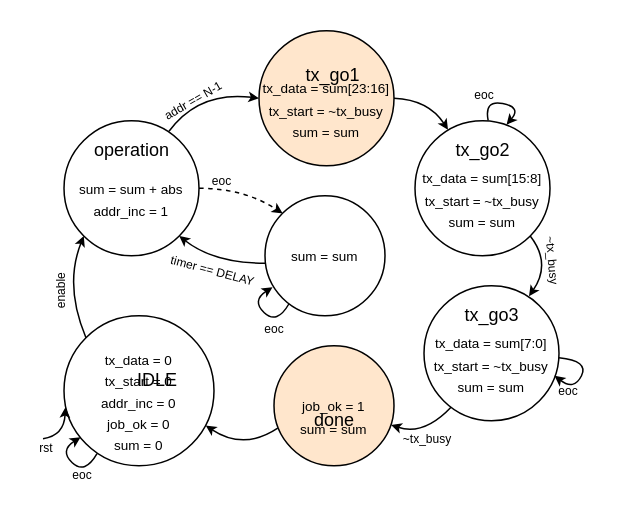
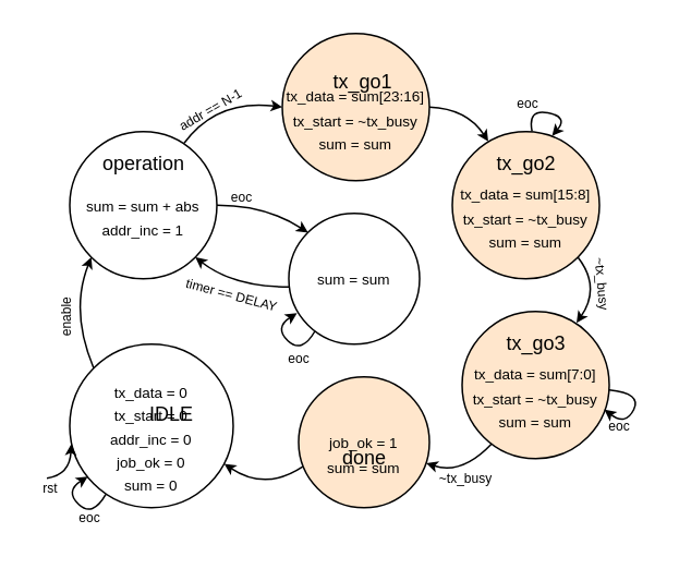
- <mxCell id="16" value="&lt;font style=&quot;font-size: 9px;&quot;&gt;&lt;br&gt;tx_data = sum[15:8]&lt;br&gt;tx_start = ~tx_busy&lt;br&gt;sum = sum&lt;br&gt;&lt;/font&gt;" style="ellipse;whiteSpace=wrap;html=1;aspect=fixed;" parent="1" vertex="1"><mxGeometry x="276" y="80" width="90" height="90" as="geometry" /></mxCell>
+ <mxCell id="16" value="&lt;font style=&quot;font-size: 9px;&quot;&gt;&lt;br&gt;tx_data = sum[15:8]&lt;br&gt;tx_start = ~tx_busy&lt;br&gt;sum = sum&lt;br&gt;&lt;/font&gt;" style="ellipse;whiteSpace=wrap;html=1;aspect=fixed;fillColor=#ffe6cc;" parent="1" vertex="1"><mxGeometry x="276" y="80" width="90" height="90" as="geometry" /></mxCell>
- <mxCell id="5" style="edgeStyle=none;curved=1;orthogonalLoop=1;jettySize=auto;html=1;exitX=1;exitY=0.5;exitDx=0;exitDy=0;entryX=0;entryY=0;entryDx=0;entryDy=0;fontSize=8;endSize=4;startSize=4;dashed=1;" parent="1" source="7" target="11" edge="1"><mxGeometry relative="1" as="geometry"><Array as="points"><mxPoint x="162" y="125" /></Array></mxGeometry></mxCell>
+ <mxCell id="5" style="edgeStyle=none;curved=1;orthogonalLoop=1;jettySize=auto;html=1;exitX=1;exitY=0.5;exitDx=0;exitDy=0;entryX=0;entryY=0;entryDx=0;entryDy=0;fontSize=8;endSize=4;startSize=4;" parent="1" source="7" target="11" edge="1"><mxGeometry relative="1" as="geometry"><Array as="points"><mxPoint x="162" y="125" /></Array></mxGeometry></mxCell>
- <mxCell id="19" value="&lt;font style=&quot;font-size: 9px;&quot;&gt;&lt;br&gt;tx_data = sum[7:0]&lt;br&gt;tx_start = ~tx_busy&lt;br&gt;sum = sum&lt;br&gt;&lt;/font&gt;" style="ellipse;whiteSpace=wrap;html=1;aspect=fixed;" parent="1" vertex="1"><mxGeometry x="282" y="190" width="90" height="90" as="geometry" /></mxCell>
+ <mxCell id="19" value="&lt;font style=&quot;font-size: 9px;&quot;&gt;&lt;br&gt;tx_data = sum[7:0]&lt;br&gt;tx_start = ~tx_busy&lt;br&gt;sum = sum&lt;br&gt;&lt;/font&gt;" style="ellipse;whiteSpace=wrap;html=1;aspect=fixed;fillColor=#ffe6cc;" parent="1" vertex="1"><mxGeometry x="282" y="190" width="90" height="90" as="geometry" /></mxCell>
